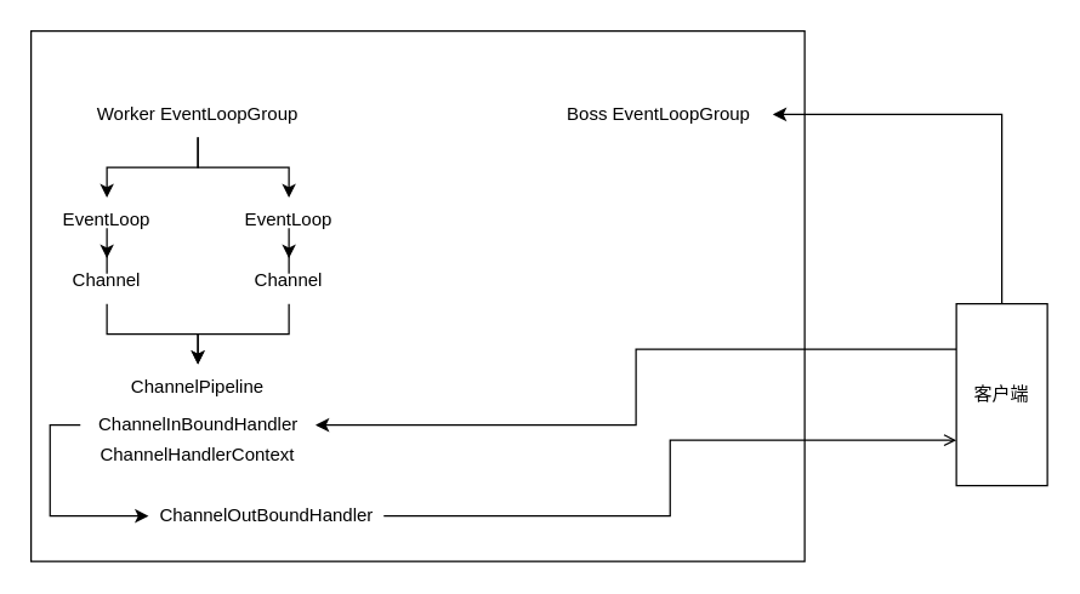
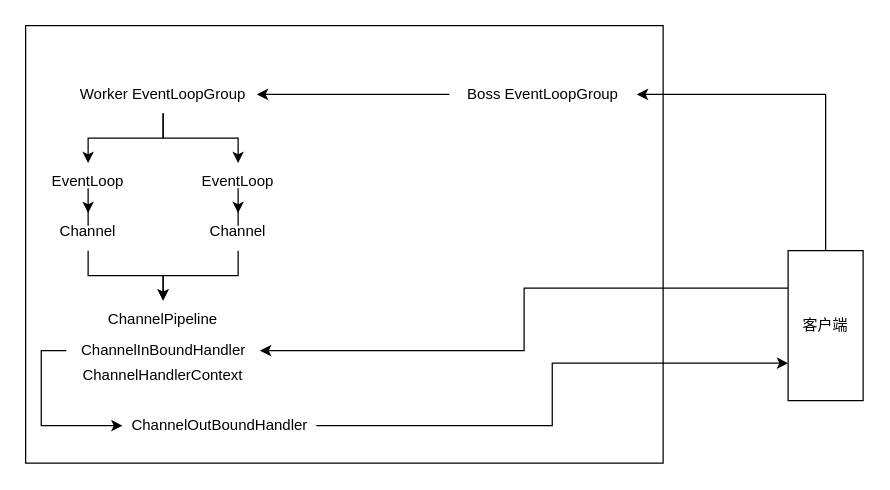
+ <mxCell id="6" style="edgeStyle=orthogonalEdgeStyle;rounded=0;orthogonalLoop=1;jettySize=auto;html=1;exitX=0;exitY=0.5;exitDx=0;exitDy=0;" edge="1" parent="1" source="7" target="10"><mxGeometry relative="1" as="geometry" /></mxCell>
- <mxCell id="22" style="edgeStyle=orthogonalEdgeStyle;rounded=0;orthogonalLoop=1;jettySize=auto;html=1;exitX=1;exitY=0.5;exitDx=0;exitDy=0;entryX=0.75;entryY=1;entryDx=0;entryDy=0;endArrow=open;" edge="1" parent="1" source="23" target="5"><mxGeometry relative="1" as="geometry" /></mxCell>
+ <mxCell id="22" style="edgeStyle=orthogonalEdgeStyle;rounded=0;orthogonalLoop=1;jettySize=auto;html=1;exitX=1;exitY=0.5;exitDx=0;exitDy=0;entryX=0.75;entryY=1;entryDx=0;entryDy=0;" edge="1" parent="1" source="23" target="5"><mxGeometry relative="1" as="geometry" /></mxCell>
